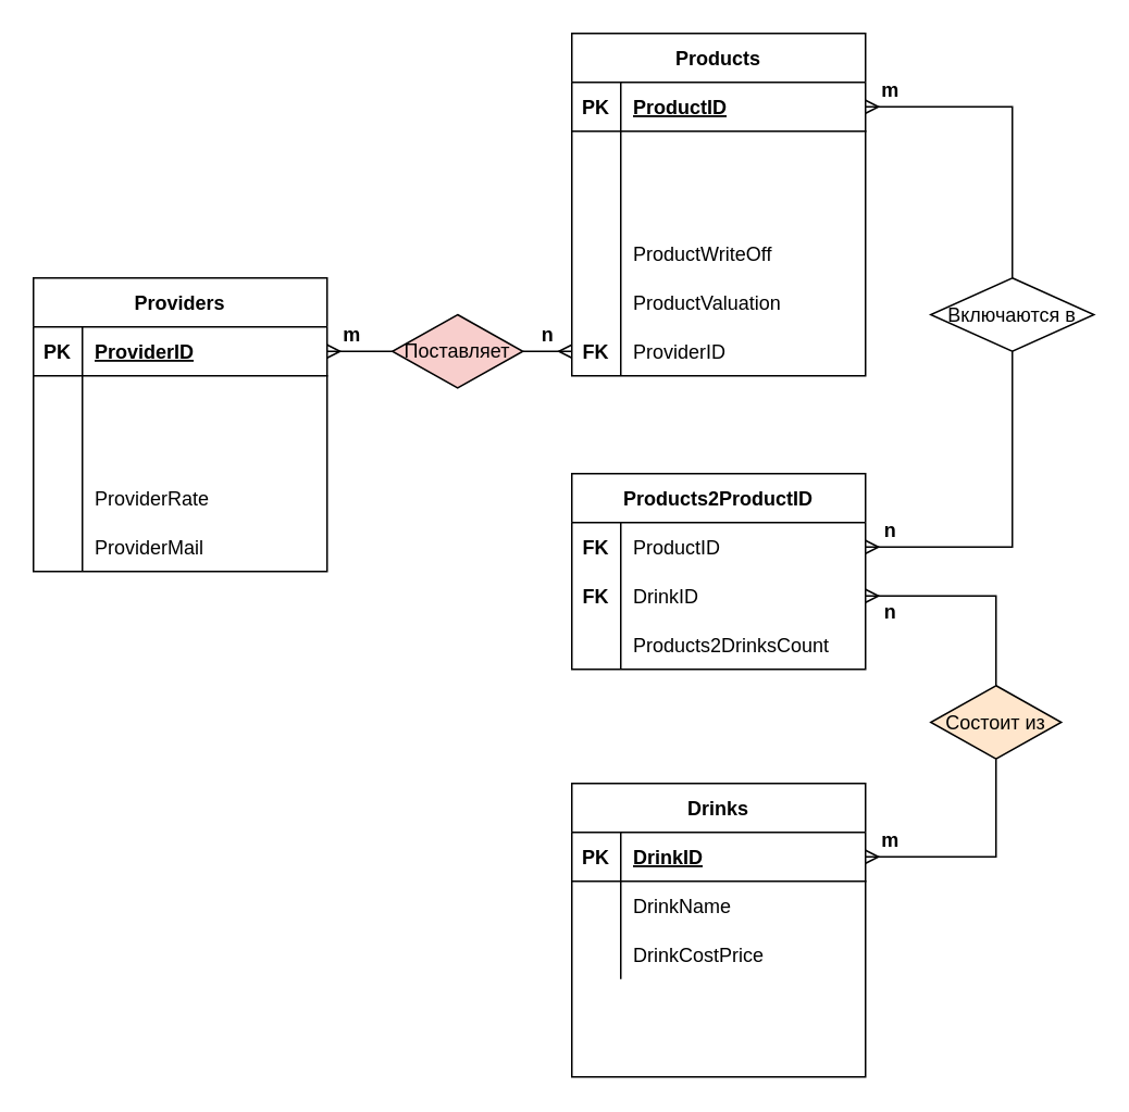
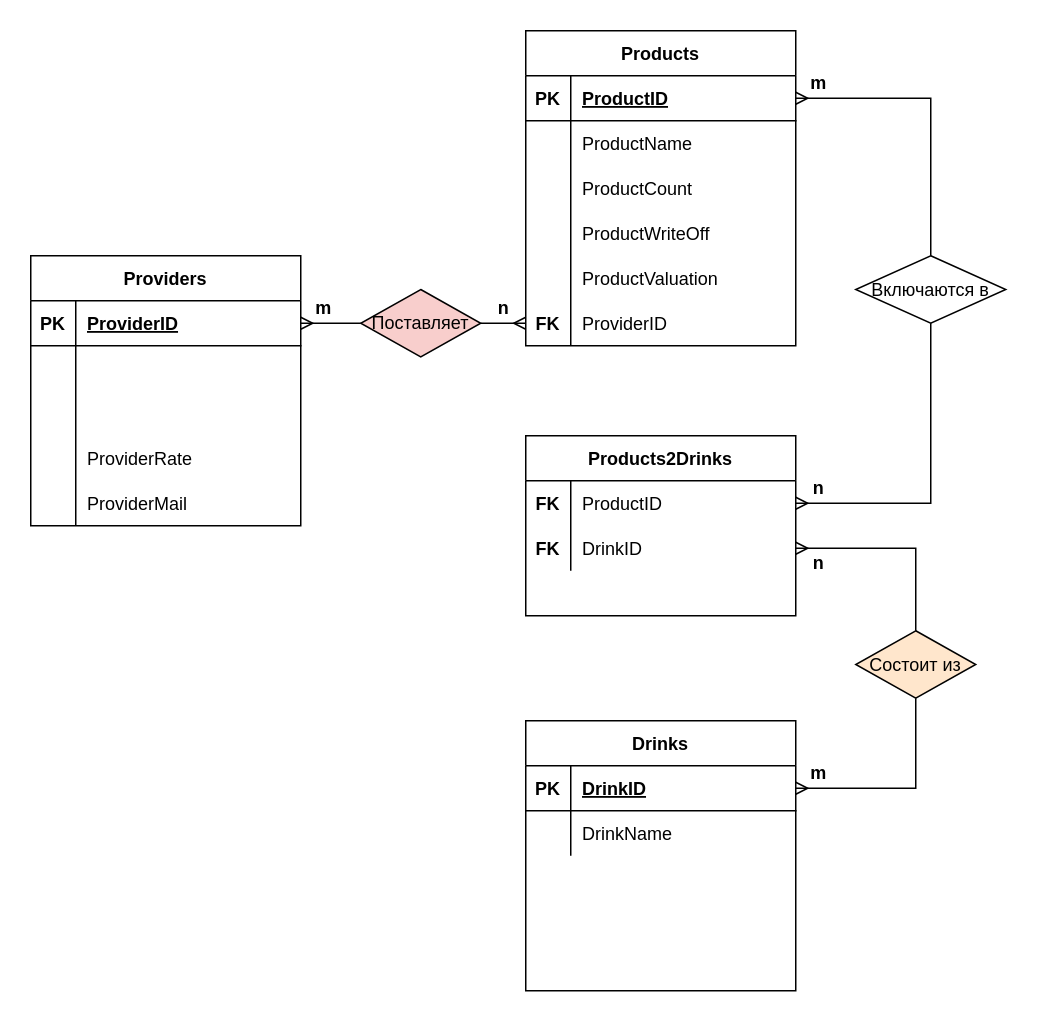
+ <mxCell id="22" value="ProductName" style="shape=partialRectangle;connectable=0;fillColor=none;top=0;left=0;bottom=0;right=0;align=left;spacingLeft=6;overflow=hidden;" vertex="1" parent="20"><mxGeometry x="30" width="150" height="30" as="geometry"><mxRectangle width="150" height="30" as="alternateBounds" /></mxGeometry></mxCell>
+ <mxCell id="25" value="ProductCount" style="shape=partialRectangle;connectable=0;fillColor=none;top=0;left=0;bottom=0;right=0;align=left;spacingLeft=6;overflow=hidden;" vertex="1" parent="23"><mxGeometry x="30" width="150" height="30" as="geometry"><mxRectangle width="150" height="30" as="alternateBounds" /></mxGeometry></mxCell>
- <mxCell id="50" value="Products2ProductID" style="shape=table;startSize=30;container=1;collapsible=1;childLayout=tableLayout;fixedRows=1;rowLines=0;fontStyle=1;align=center;resizeLast=1;" vertex="1" parent="1"><mxGeometry x="350" y="290" width="180" height="120" as="geometry"><mxRectangle x="110" y="340" width="100" height="30" as="alternateBounds" /></mxGeometry></mxCell>
+ <mxCell id="50" value="Products2Drinks" style="shape=table;startSize=30;container=1;collapsible=1;childLayout=tableLayout;fixedRows=1;rowLines=0;fontStyle=1;align=center;resizeLast=1;" vertex="1" parent="1"><mxGeometry x="350" y="290" width="180" height="120" as="geometry"><mxRectangle x="110" y="340" width="100" height="30" as="alternateBounds" /></mxGeometry></mxCell>
- <mxCell id="59" value="Products2DrinksCount" style="shape=partialRectangle;connectable=0;fillColor=none;top=0;left=0;bottom=0;right=0;align=left;spacingLeft=6;overflow=hidden;" vertex="1" parent="57"><mxGeometry x="30" width="150" height="30" as="geometry"><mxRectangle width="150" height="30" as="alternateBounds" /></mxGeometry></mxCell>
- <mxCell id="45" value="DrinkCostPrice" style="shape=partialRectangle;connectable=0;fillColor=none;top=0;left=0;bottom=0;right=0;align=left;spacingLeft=6;overflow=hidden;" vertex="1" parent="43"><mxGeometry x="30" width="150" height="30" as="geometry"><mxRectangle width="150" height="30" as="alternateBounds" /></mxGeometry></mxCell>
